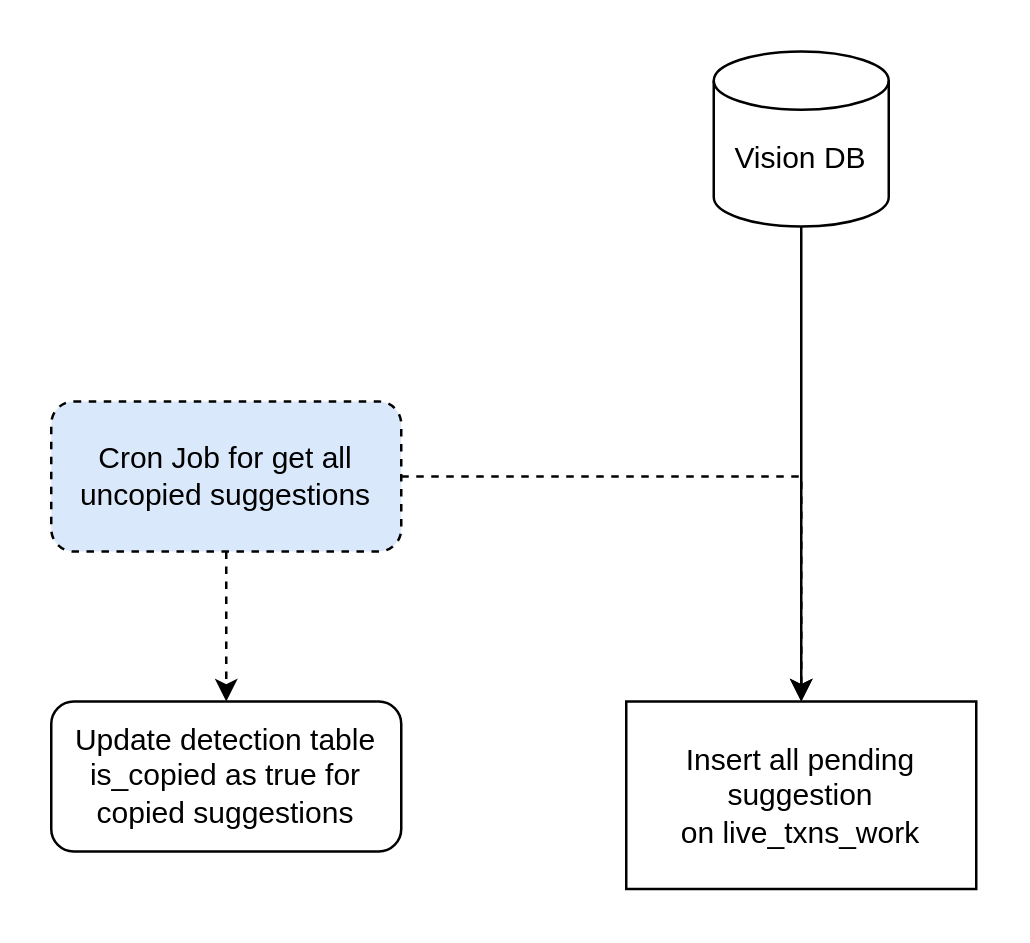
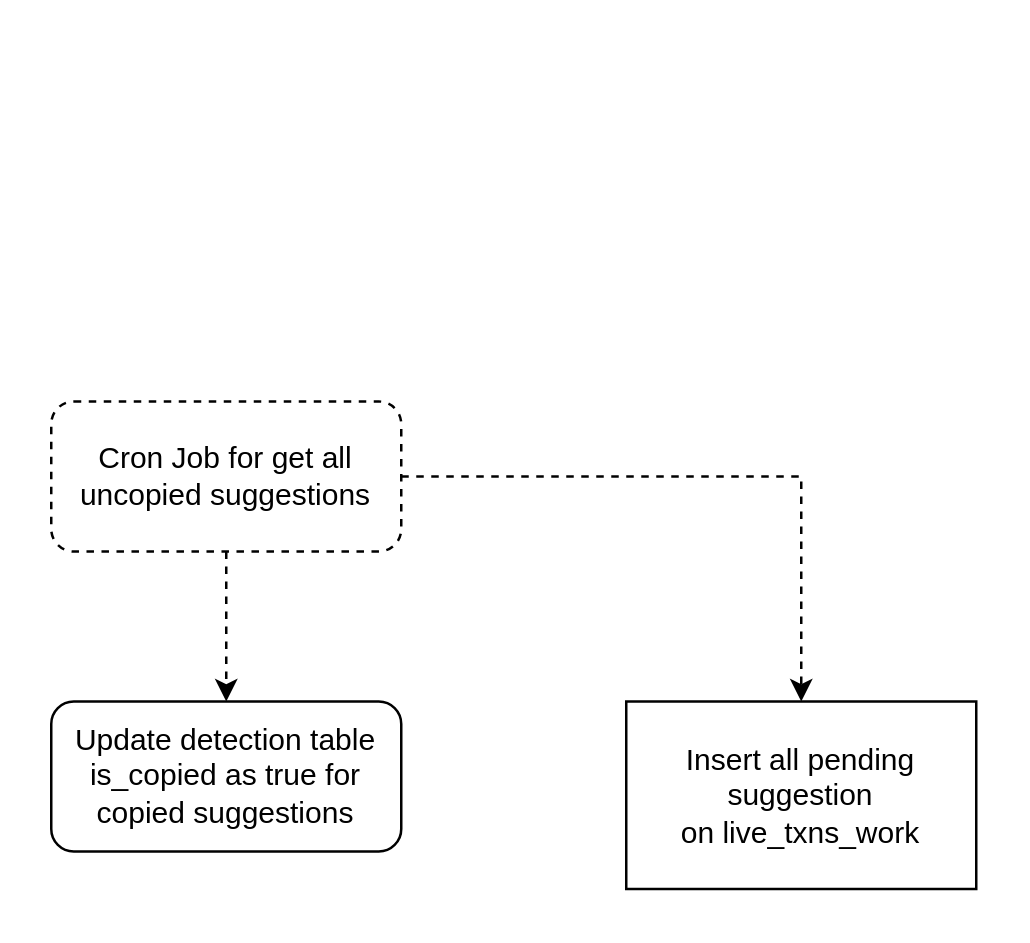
- <mxCell id="3" value="&lt;br&gt;Vision DB" style="strokeWidth=1;html=1;shape=mxgraph.flowchart.database;whiteSpace=wrap;" vertex="1" parent="1"><mxGeometry x="285" y="20" width="70" height="70" as="geometry" /></mxCell>
- <mxCell id="2" style="edgeStyle=orthogonalEdgeStyle;rounded=0;orthogonalLoop=1;jettySize=auto;html=1;exitX=0.5;exitY=1;exitDx=0;exitDy=0;exitPerimeter=0;entryX=0.5;entryY=0;entryDx=0;entryDy=0;" edge="1" parent="1" source="3" target="7"><mxGeometry relative="1" as="geometry" /></mxCell>
- <mxCell id="6" value="Cron Job for get all uncopied suggestions" style="whiteSpace=wrap;html=1;dashed=1;rounded=1;fillColor=#dae8fc;" vertex="1" parent="1"><mxGeometry x="20" y="160" width="140" height="60" as="geometry" /></mxCell>
+ <mxCell id="6" value="Cron Job for get all uncopied suggestions" style="whiteSpace=wrap;html=1;dashed=1;rounded=1;" vertex="1" parent="1"><mxGeometry x="20" y="160" width="140" height="60" as="geometry" /></mxCell>
